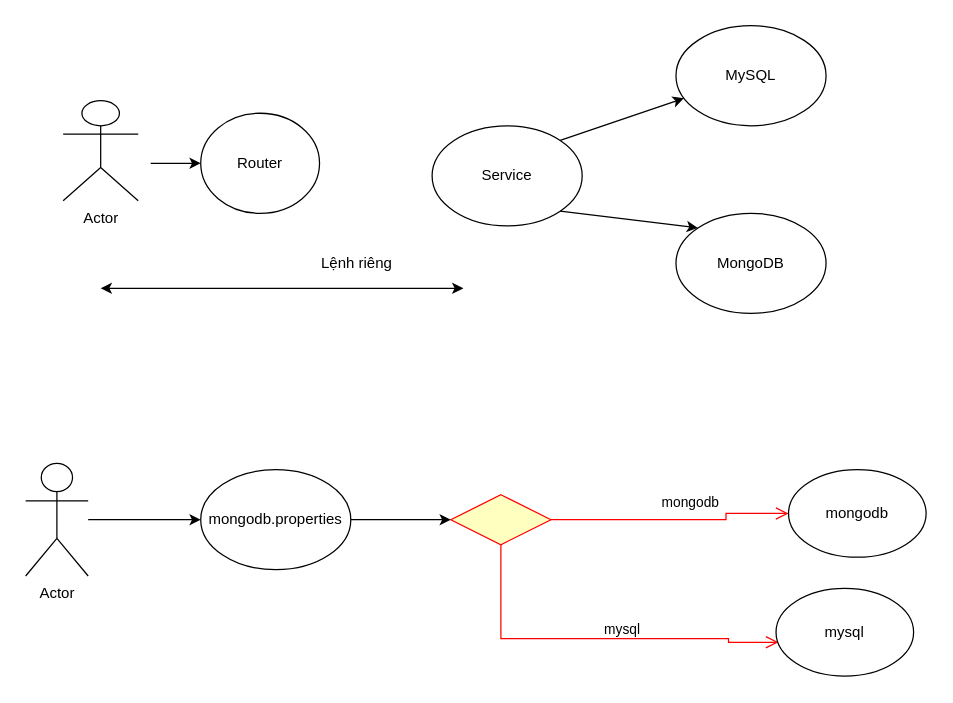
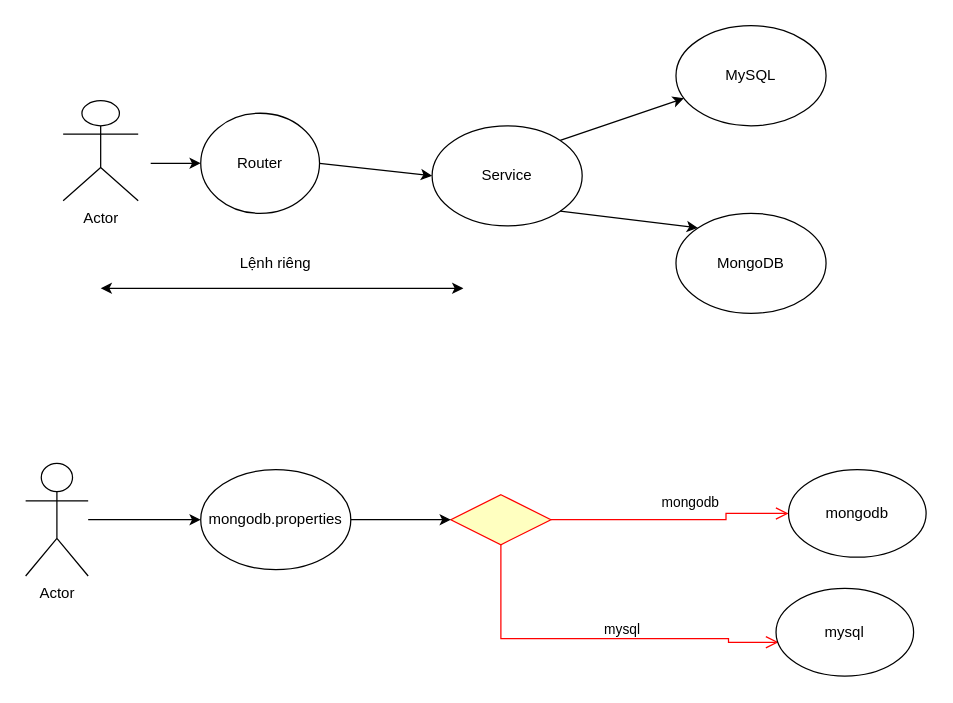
+ <mxCell id="5" value="" style="endArrow=classic;html=1;rounded=0;exitX=1;exitY=0.5;exitDx=0;exitDy=0;entryX=0;entryY=0.5;entryDx=0;entryDy=0;" parent="1" source="3" target="4" edge="1"><mxGeometry width="50" height="50" relative="1" as="geometry"><mxPoint x="340" y="200" as="sourcePoint" /><mxPoint x="390" y="150" as="targetPoint" /></mxGeometry></mxCell>
- <mxCell id="11" value="Lệnh riêng" style="text;html=1;align=center;verticalAlign=middle;whiteSpace=wrap;rounded=0;" parent="1" vertex="1"><mxGeometry x="240" y="195" width="90" height="30" as="geometry" /></mxCell>
+ <mxCell id="11" value="Lệnh riêng" style="text;html=1;align=center;verticalAlign=middle;whiteSpace=wrap;rounded=0;" parent="1" vertex="1"><mxGeometry x="175" y="195" width="90" height="30" as="geometry" /></mxCell>
